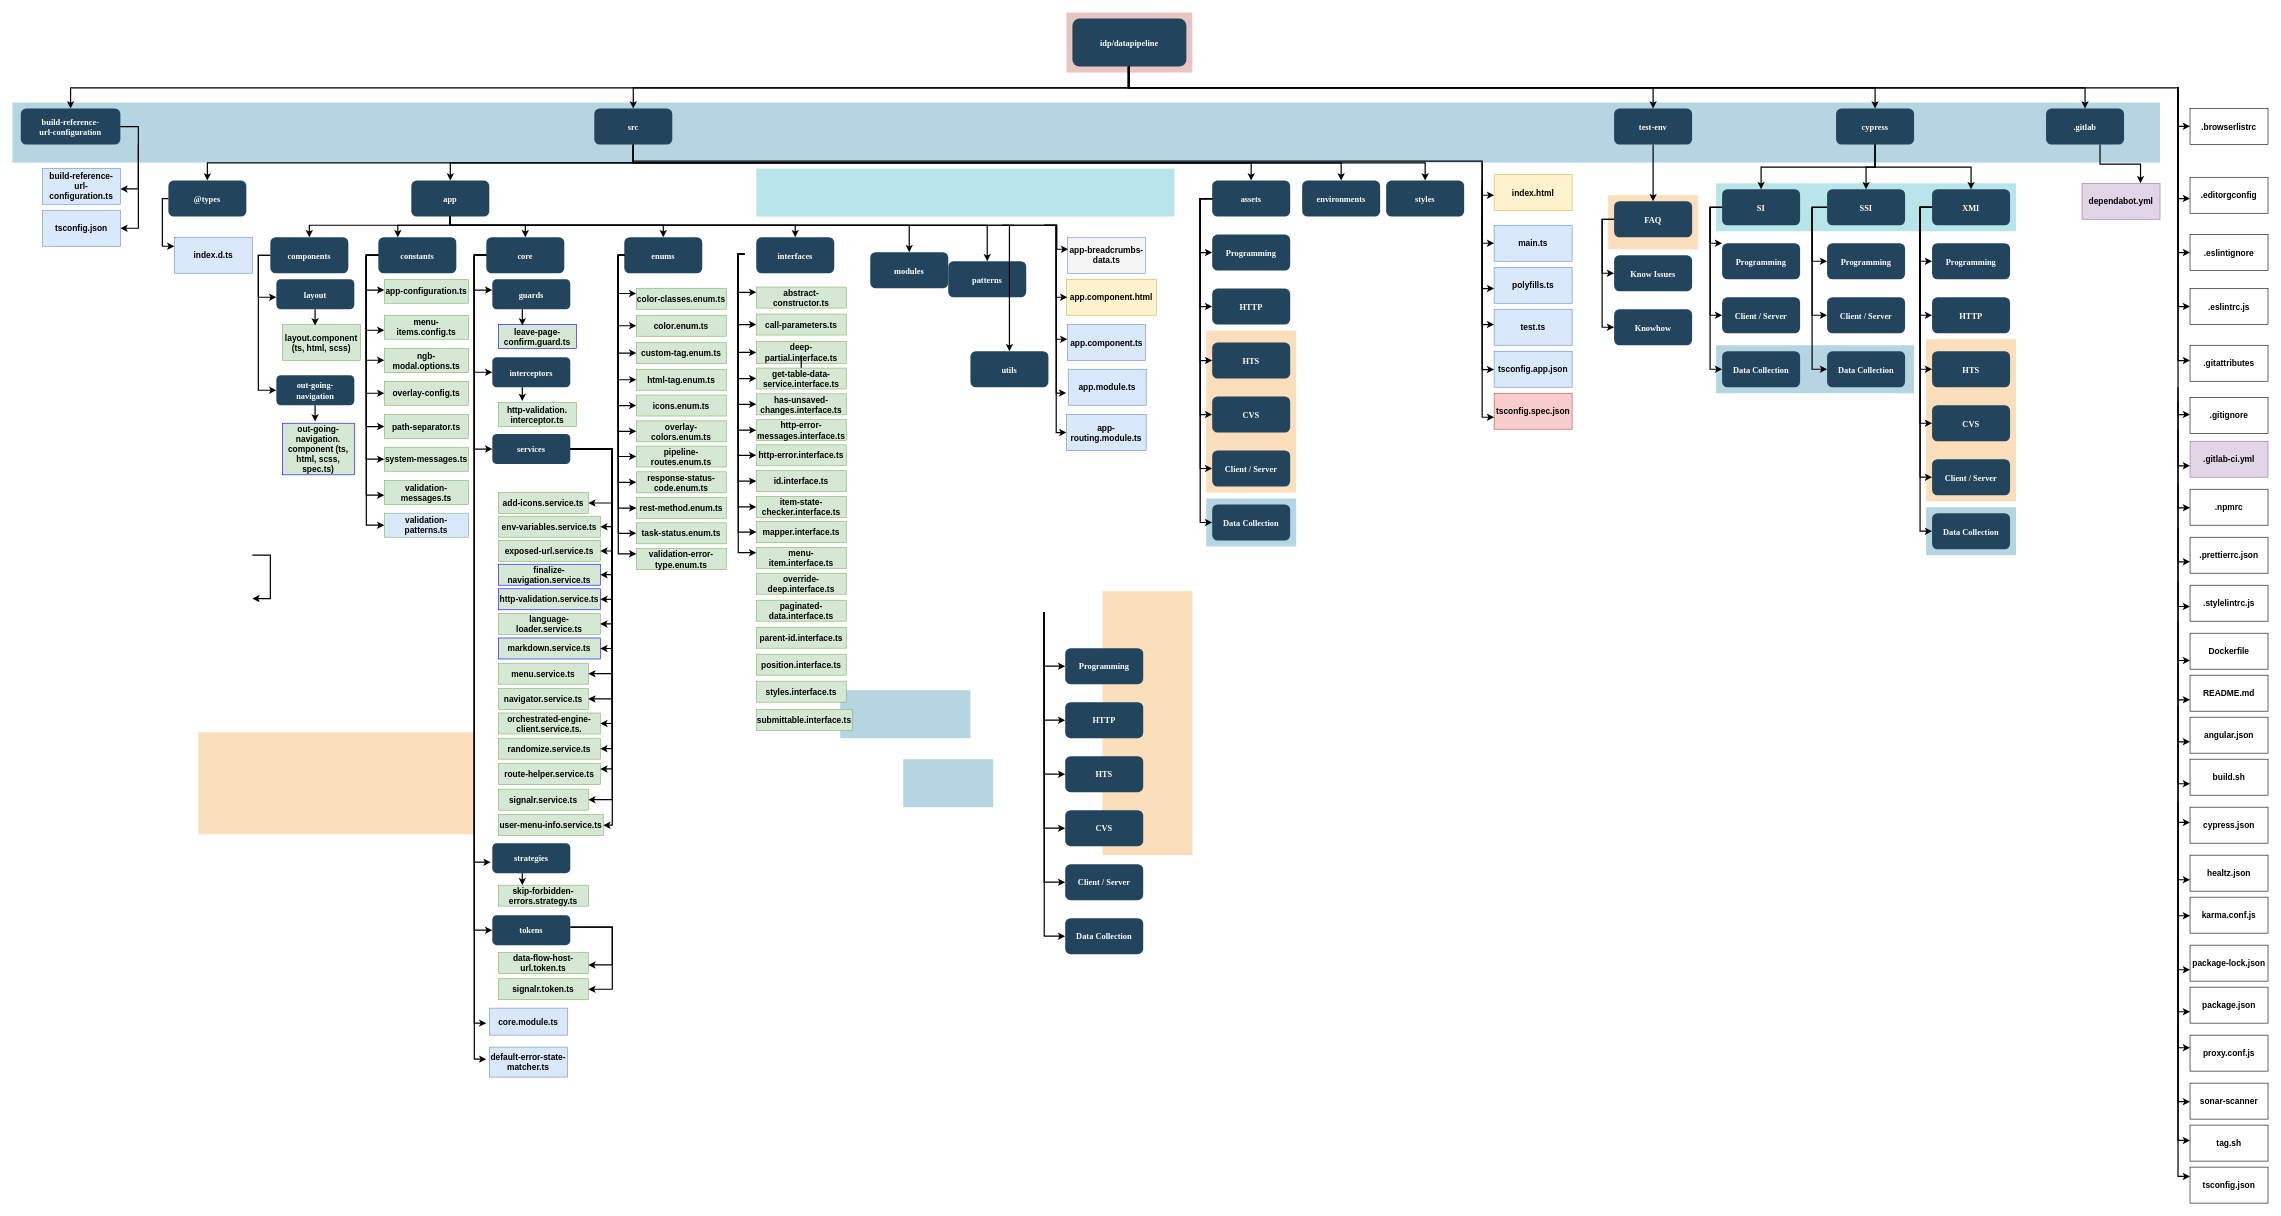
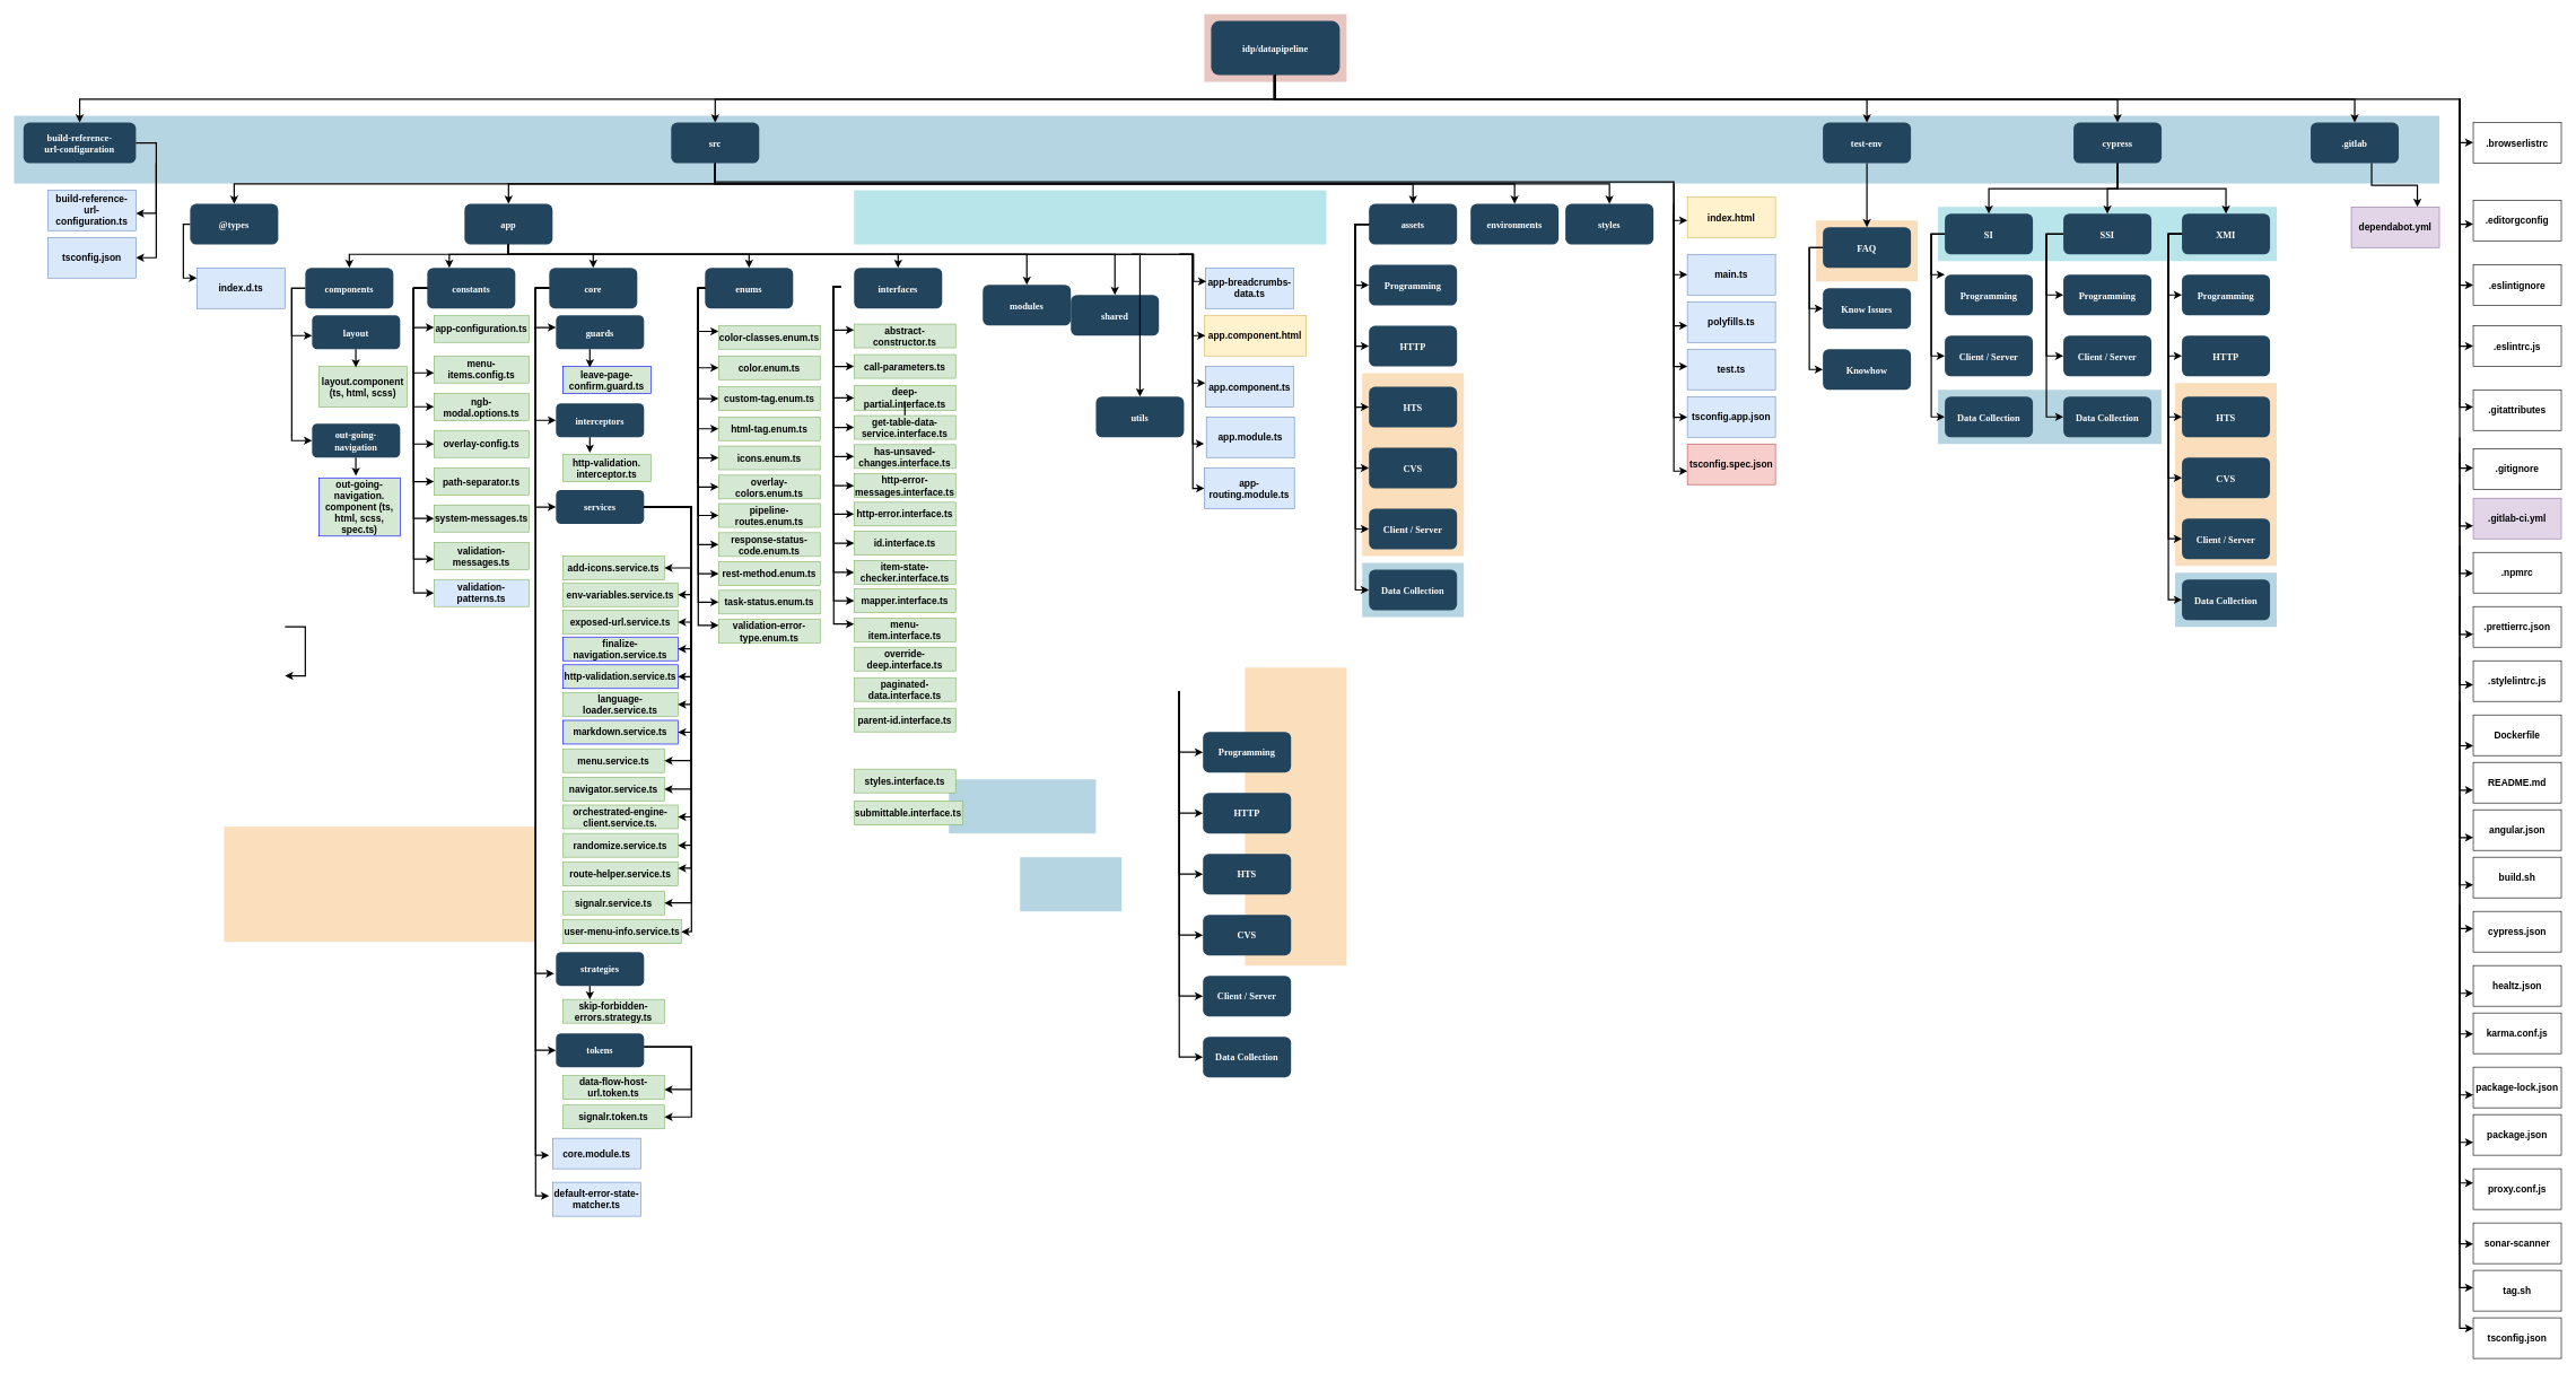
- <mxCell id="176" value="&lt;b&gt;&lt;font style=&quot;font-size: 14px&quot;&gt;app-breadcrumbs-data.ts&lt;/font&gt;&lt;/b&gt;" style="rounded=0;whiteSpace=wrap;html=1;fillColor=#f5f5f5;strokeColor=#6c8ebf;" vertex="1" parent="1"><mxGeometry x="1778.5" y="395" width="130" height="60" as="geometry" /></mxCell>
+ <mxCell id="176" value="&lt;b&gt;&lt;font style=&quot;font-size: 14px&quot;&gt;app-breadcrumbs-data.ts&lt;/font&gt;&lt;/b&gt;" style="rounded=0;whiteSpace=wrap;html=1;fillColor=#dae8fc;strokeColor=#6c8ebf;" vertex="1" parent="1"><mxGeometry x="1778.5" y="395" width="130" height="60" as="geometry" /></mxCell>
- <mxCell id="171" value="patterns" style="rounded=1;fillColor=#23445D;gradientColor=none;strokeColor=none;fontColor=#FFFFFF;fontStyle=1;fontFamily=Tahoma;fontSize=14" vertex="1" parent="1"><mxGeometry x="1580" y="435" width="130" height="60" as="geometry" /></mxCell>
+ <mxCell id="171" value="shared" style="rounded=1;fillColor=#23445D;gradientColor=none;strokeColor=none;fontColor=#FFFFFF;fontStyle=1;fontFamily=Tahoma;fontSize=14" vertex="1" parent="1"><mxGeometry x="1580" y="435" width="130" height="60" as="geometry" /></mxCell>
- <mxCell id="317" value="&lt;b&gt;&lt;font style=&quot;font-size: 14px&quot;&gt;position.interface.ts&lt;/font&gt;&lt;/b&gt;&lt;b&gt;&lt;font style=&quot;font-size: 14px&quot;&gt;&lt;br&gt;&lt;/font&gt;&lt;/b&gt;" style="rounded=0;whiteSpace=wrap;html=1;fillColor=#d5e8d4;strokeColor=#82B366;" vertex="1" parent="1"><mxGeometry x="1260" y="1090" width="150" height="35" as="geometry" /></mxCell>
